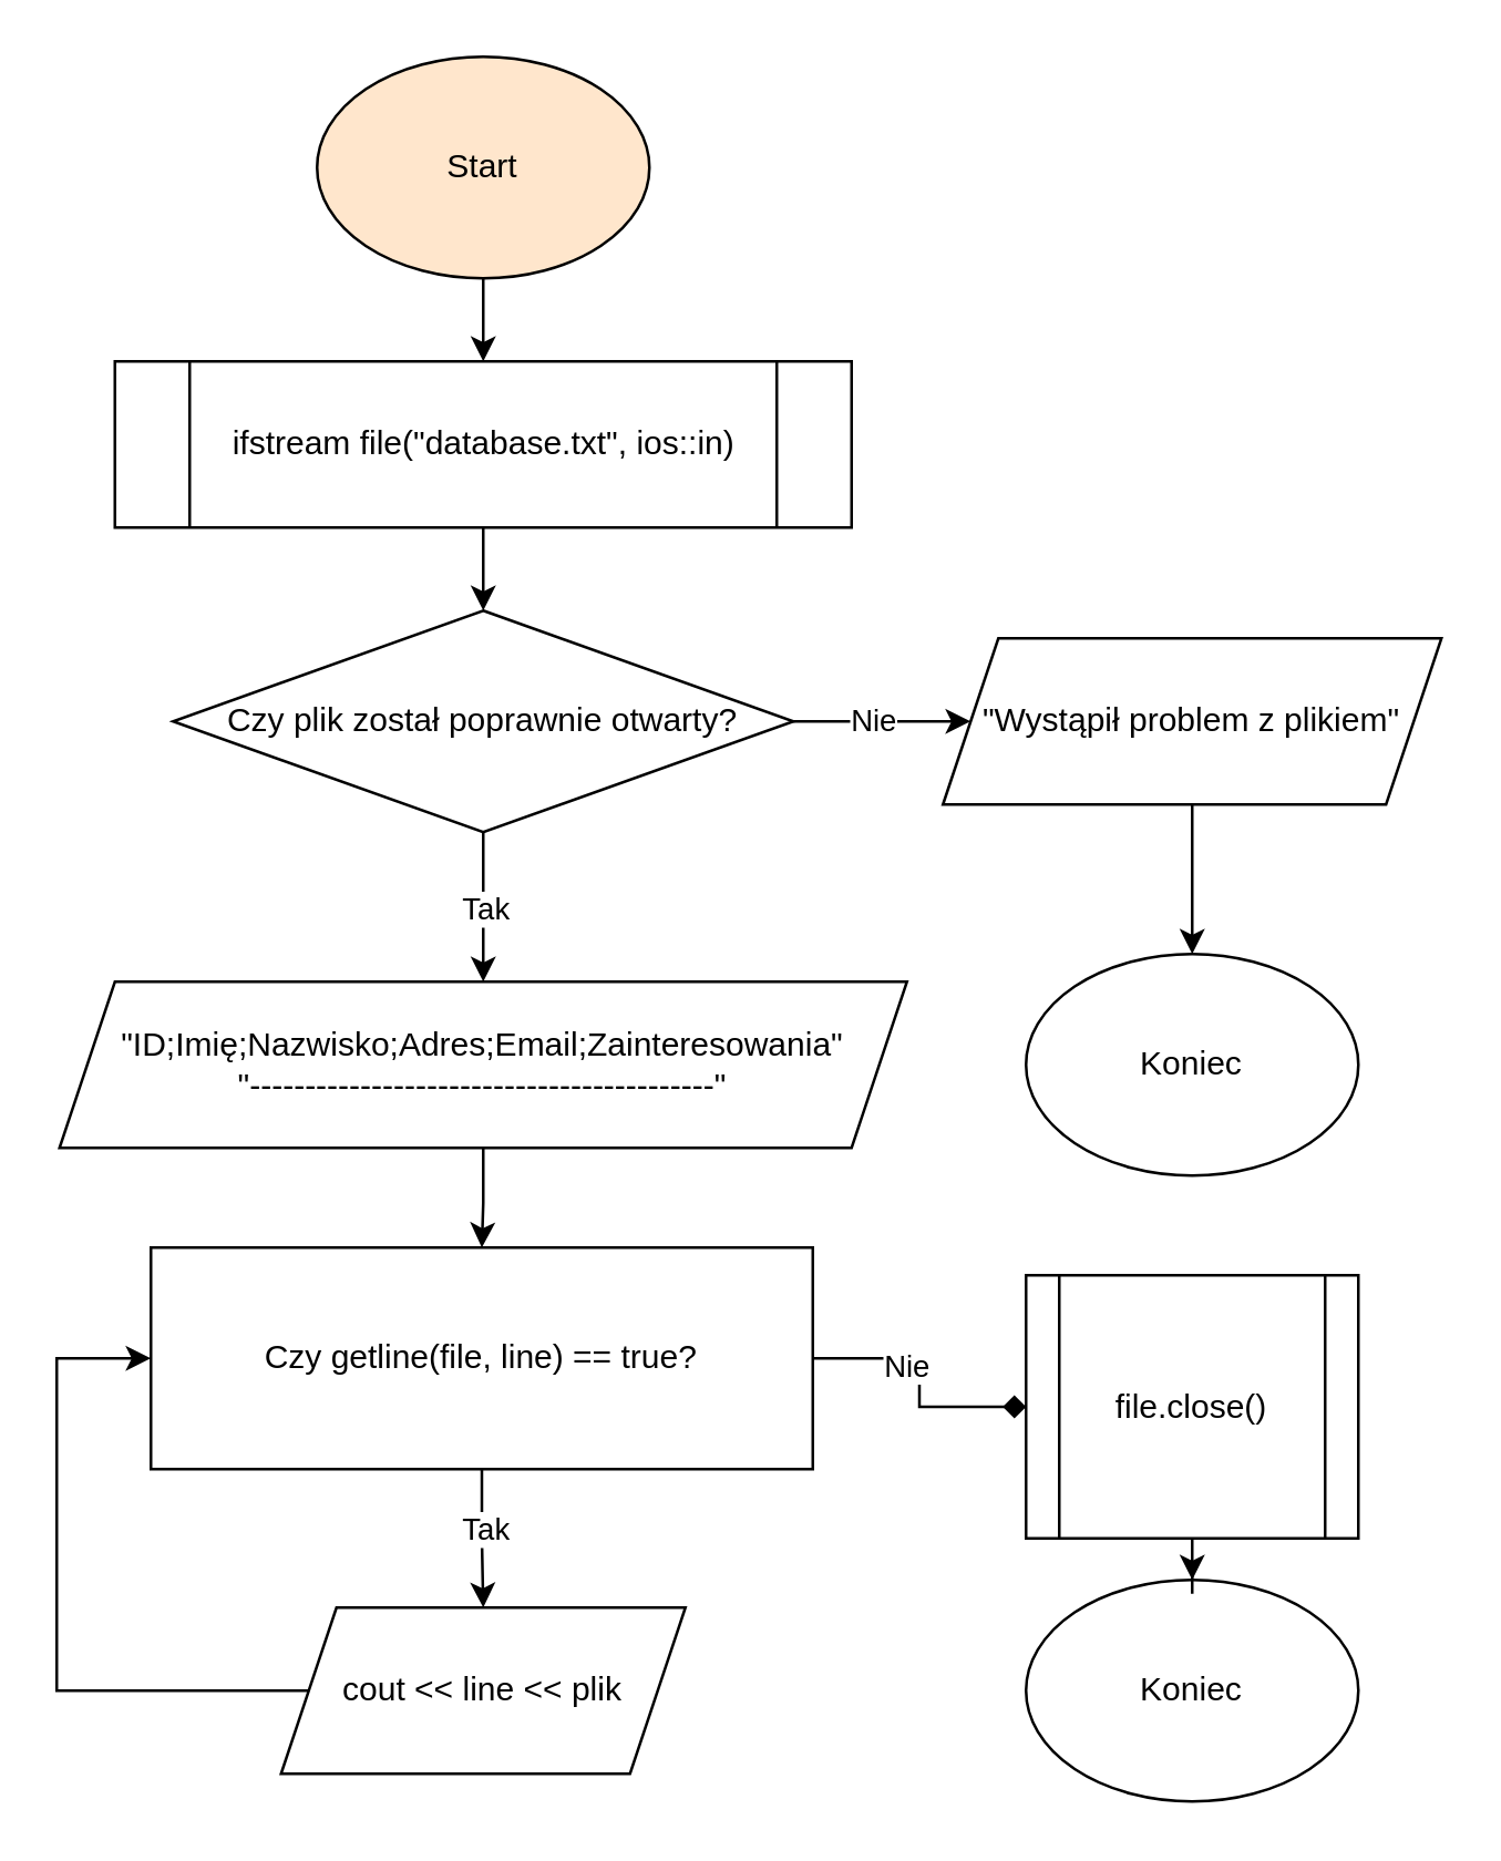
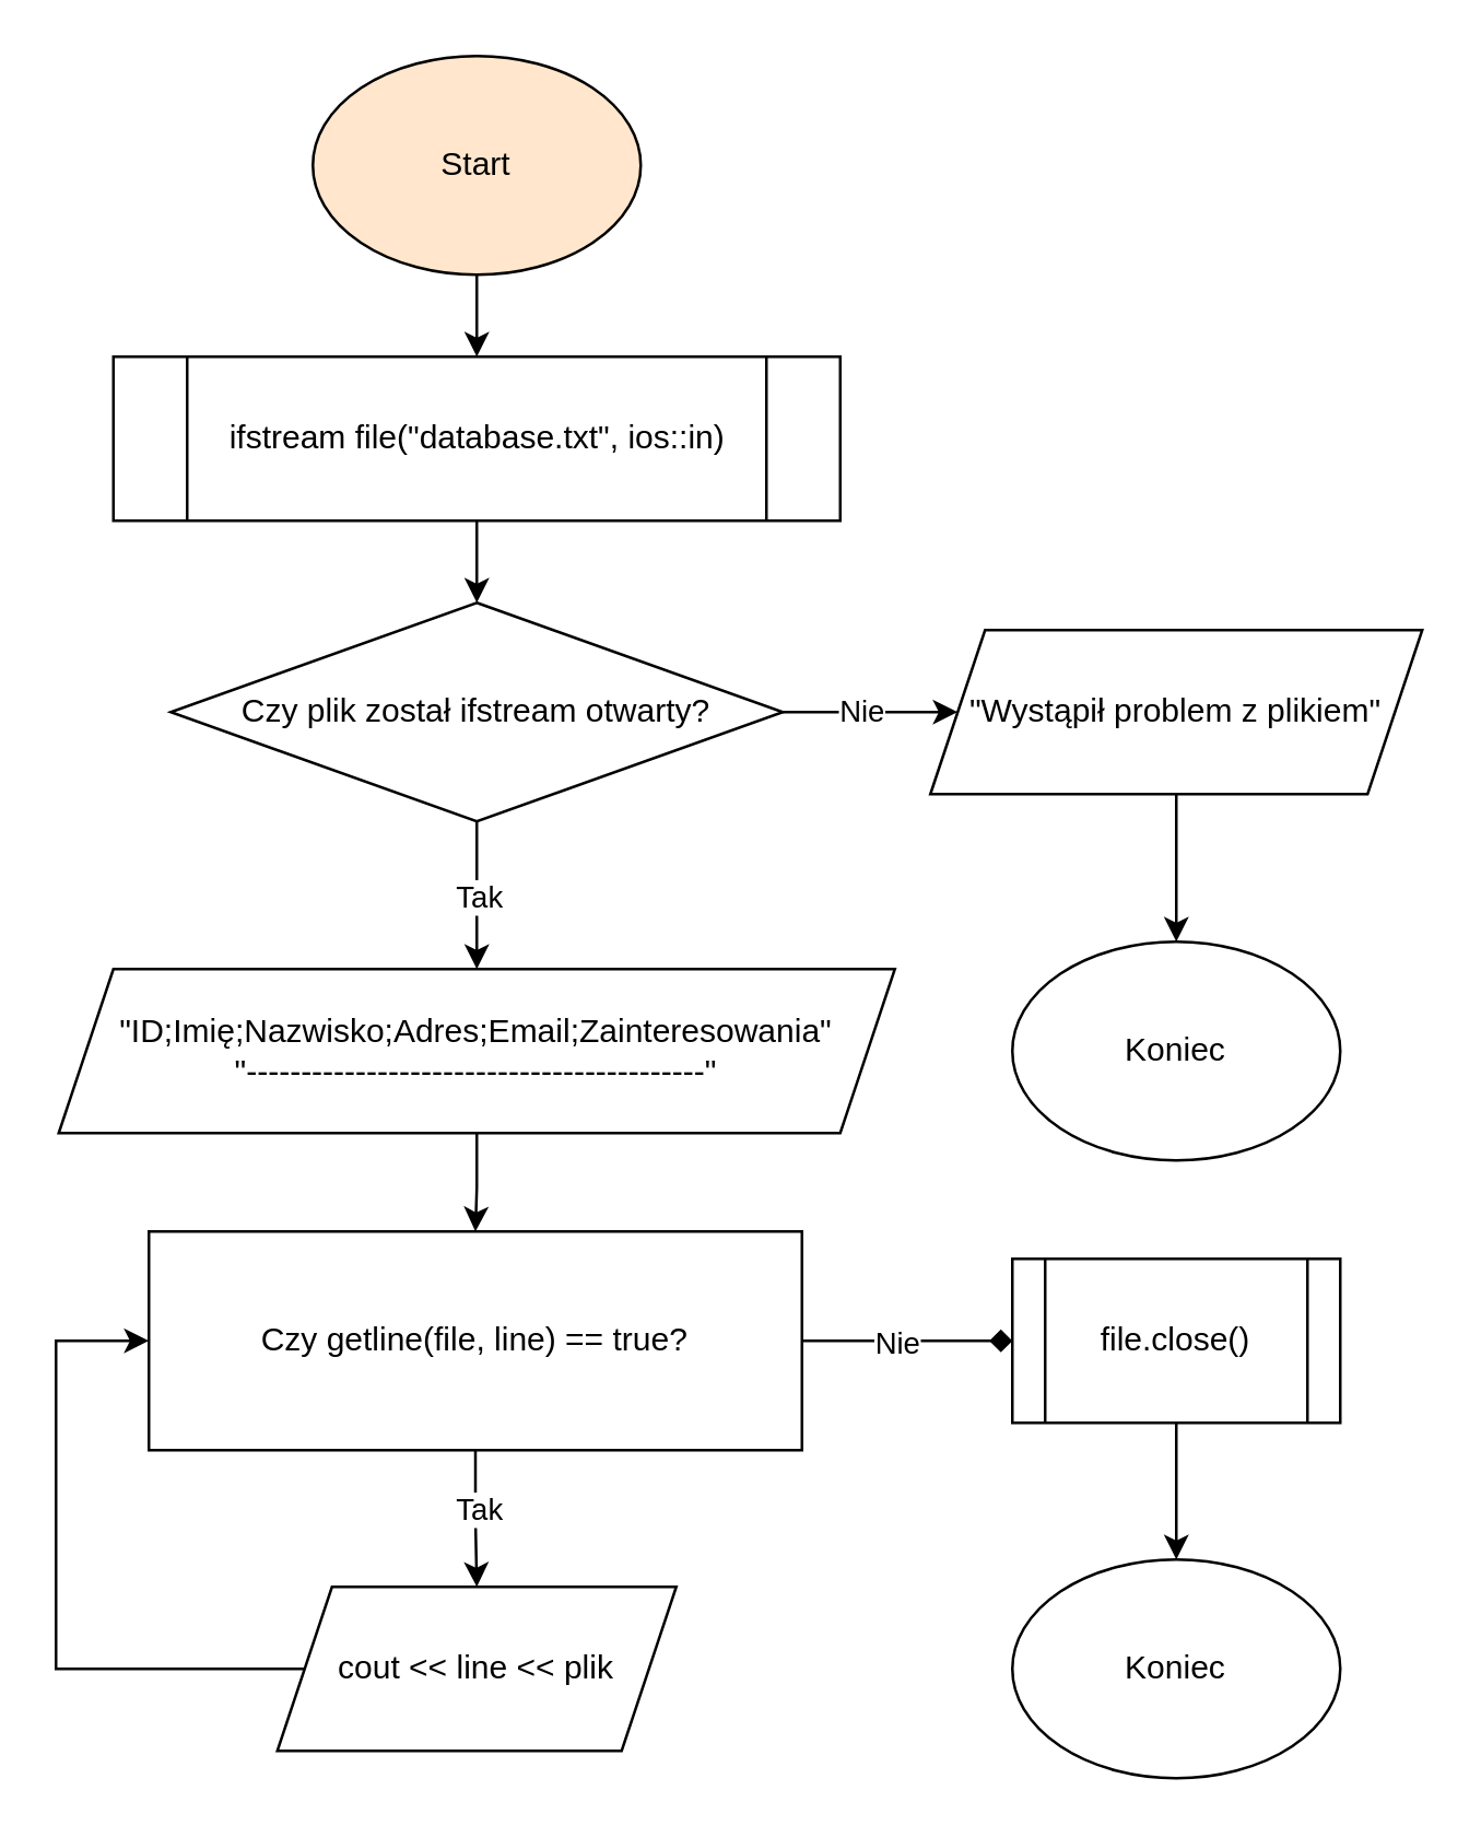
- <mxCell id="9" value="Czy plik został poprawnie otwarty?" style="rhombus;whiteSpace=wrap;html=1;" parent="1" vertex="1"><mxGeometry x="62" y="220" width="224" height="80" as="geometry" /></mxCell>
+ <mxCell id="9" value="Czy plik został ifstream otwarty?" style="rhombus;whiteSpace=wrap;html=1;" parent="1" vertex="1"><mxGeometry x="62" y="220" width="224" height="80" as="geometry" /></mxCell>
- <mxCell id="24" value="file.close()" style="shape=process;whiteSpace=wrap;html=1;backgroundOutline=1;" parent="1" vertex="1"><mxGeometry x="370" y="460" width="120" height="95" as="geometry" /></mxCell>
+ <mxCell id="24" value="file.close()" style="shape=process;whiteSpace=wrap;html=1;backgroundOutline=1;" parent="1" vertex="1"><mxGeometry x="370" y="460" width="120" height="60" as="geometry" /></mxCell>
